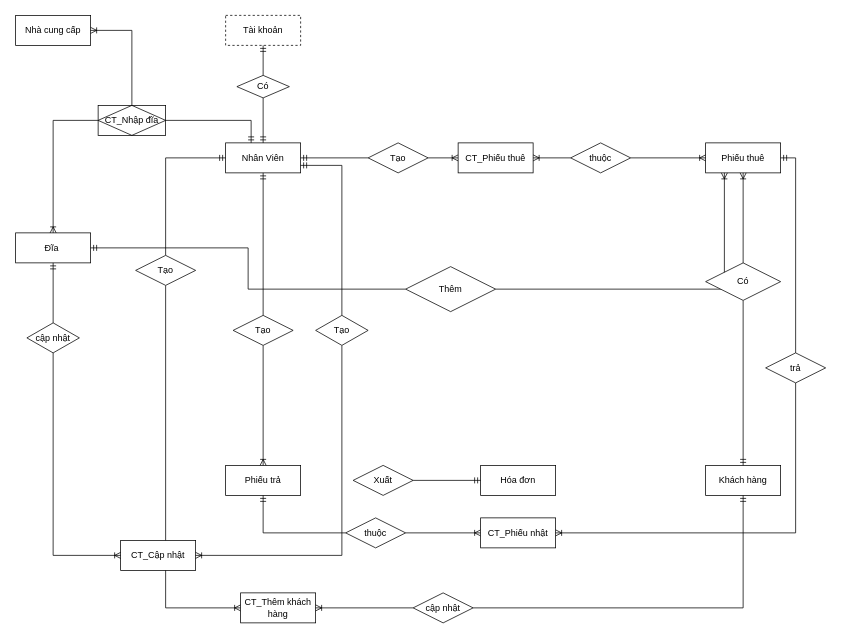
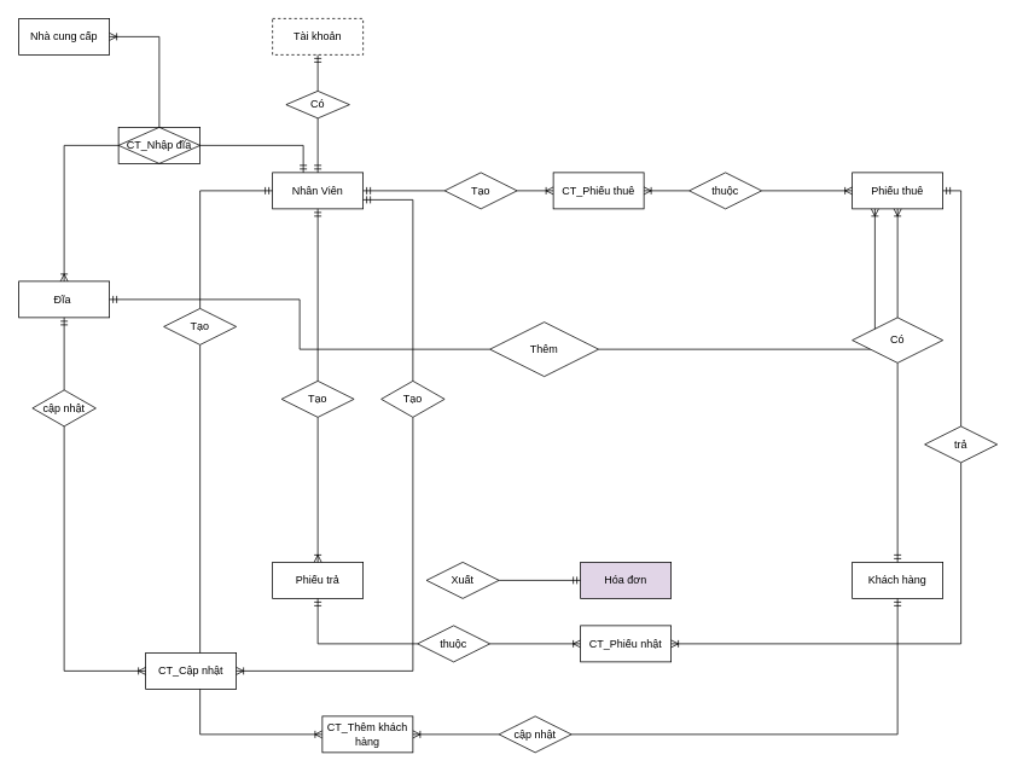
- <mxCell id="44" value="Hóa đơn" style="whiteSpace=wrap;html=1;align=center;" parent="1" vertex="1"><mxGeometry x="640" y="620" width="100" height="40" as="geometry" /></mxCell>
+ <mxCell id="44" value="Hóa đơn" style="whiteSpace=wrap;html=1;align=center;fillColor=#e1d5e7;" parent="1" vertex="1"><mxGeometry x="640" y="620" width="100" height="40" as="geometry" /></mxCell>
- <mxCell id="40" value="CT_Thêm khách hàng" style="whiteSpace=wrap;html=1;align=center;" parent="1" vertex="1"><mxGeometry x="320" y="790" width="100" height="40" as="geometry" /></mxCell>
+ <mxCell id="40" value="CT_Thêm khách hàng" style="whiteSpace=wrap;html=1;align=center;" parent="1" vertex="1"><mxGeometry x="355" y="790" width="100" height="40" as="geometry" /></mxCell>
